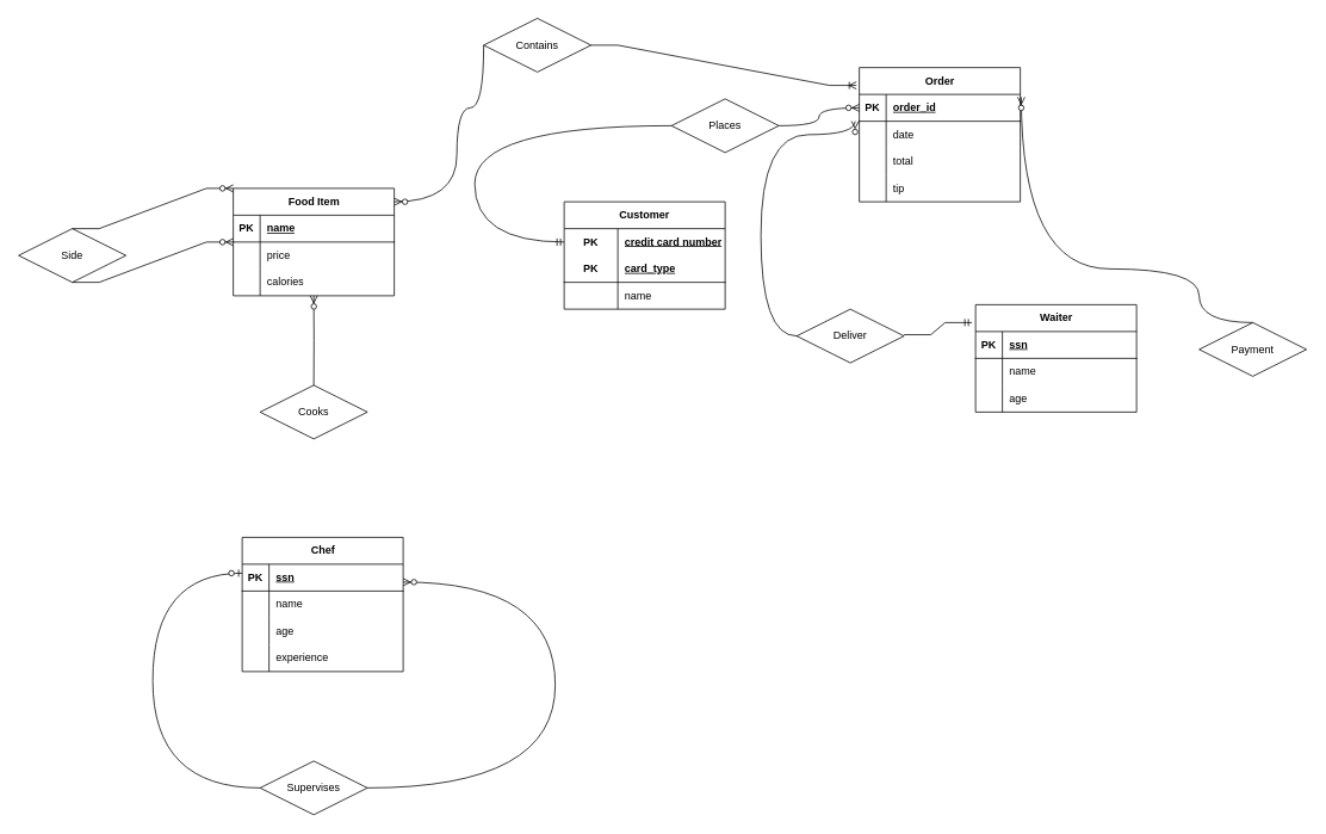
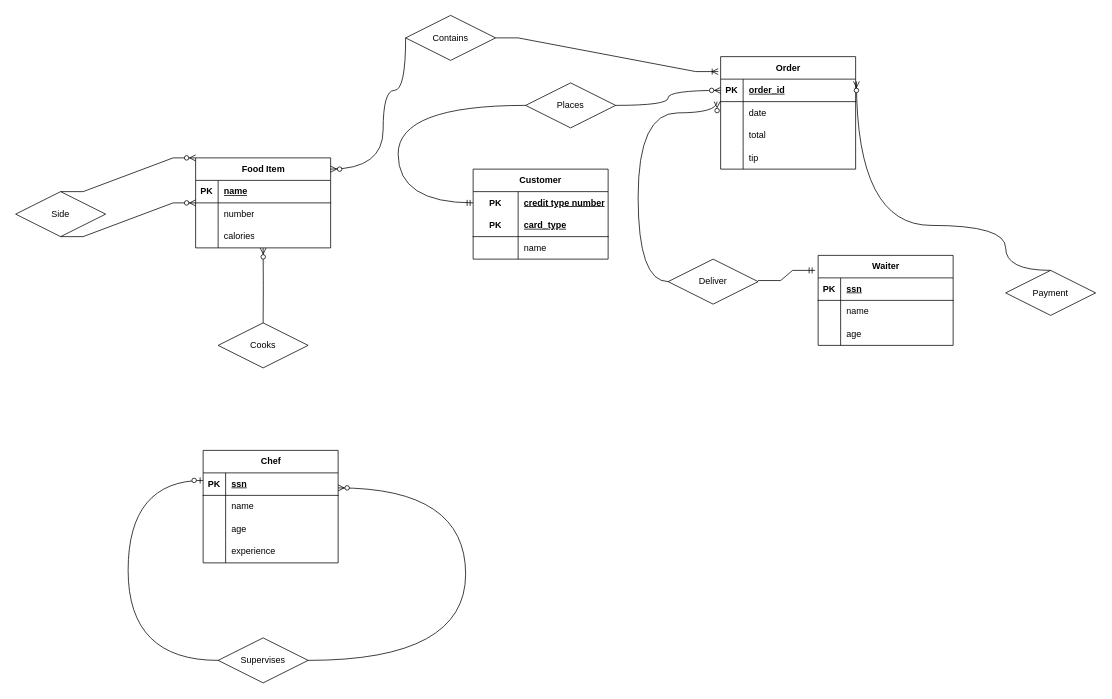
- <mxCell id="49" value="Places" style="shape=rhombus;perimeter=rhombusPerimeter;whiteSpace=wrap;html=1;align=center;" vertex="1" parent="1"><mxGeometry x="750" y="110" width="120" height="60" as="geometry" /></mxCell>
+ <mxCell id="49" value="Places" style="shape=rhombus;perimeter=rhombusPerimeter;whiteSpace=wrap;html=1;align=center;" vertex="1" parent="1"><mxGeometry x="700" y="110" width="120" height="60" as="geometry" /></mxCell>
- <mxCell id="56" value="credit card number" style="shape=partialRectangle;connectable=0;fillColor=none;top=0;left=0;bottom=0;right=0;align=left;spacingLeft=6;fontStyle=5;overflow=hidden;html=1;whiteSpace=wrap;" vertex="1" parent="54"><mxGeometry x="60" width="120" height="30" as="geometry"><mxRectangle width="120" height="30" as="alternateBounds" /></mxGeometry></mxCell>
+ <mxCell id="56" value="credit type number" style="shape=partialRectangle;connectable=0;fillColor=none;top=0;left=0;bottom=0;right=0;align=left;spacingLeft=6;fontStyle=5;overflow=hidden;html=1;whiteSpace=wrap;" vertex="1" parent="54"><mxGeometry x="60" width="120" height="30" as="geometry"><mxRectangle width="120" height="30" as="alternateBounds" /></mxGeometry></mxCell>
- <mxCell id="8" value="price" style="shape=partialRectangle;connectable=0;fillColor=none;top=0;left=0;bottom=0;right=0;align=left;spacingLeft=6;overflow=hidden;whiteSpace=wrap;html=1;" vertex="1" parent="6"><mxGeometry x="30" width="150" height="30" as="geometry"><mxRectangle width="150" height="30" as="alternateBounds" /></mxGeometry></mxCell>
+ <mxCell id="8" value="number" style="shape=partialRectangle;connectable=0;fillColor=none;top=0;left=0;bottom=0;right=0;align=left;spacingLeft=6;overflow=hidden;whiteSpace=wrap;html=1;" vertex="1" parent="6"><mxGeometry x="30" width="150" height="30" as="geometry"><mxRectangle width="150" height="30" as="alternateBounds" /></mxGeometry></mxCell>
